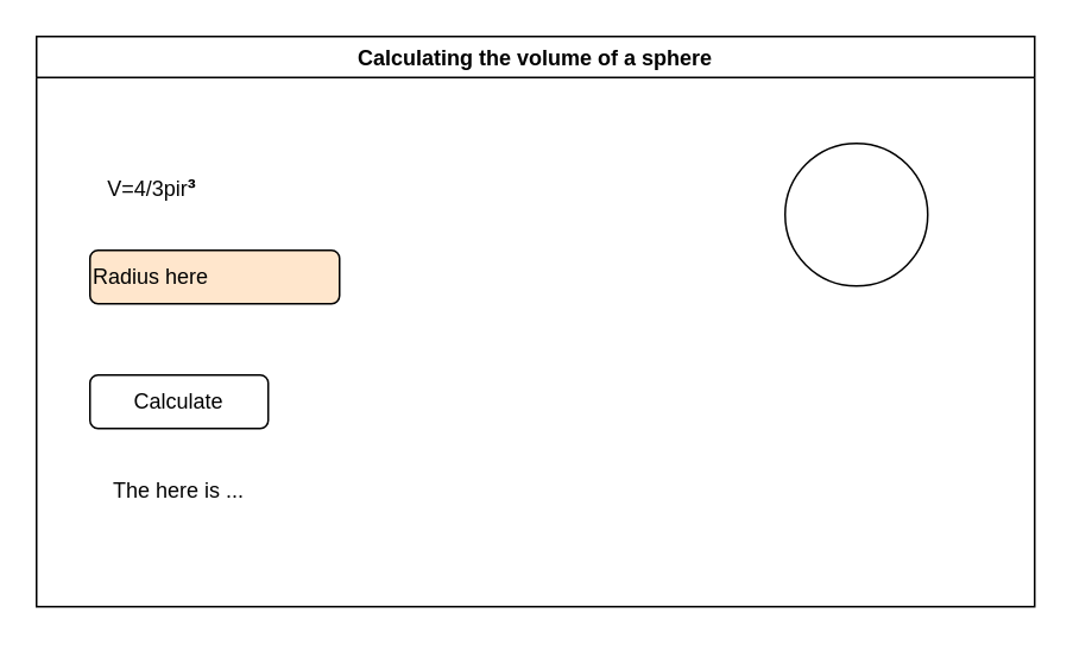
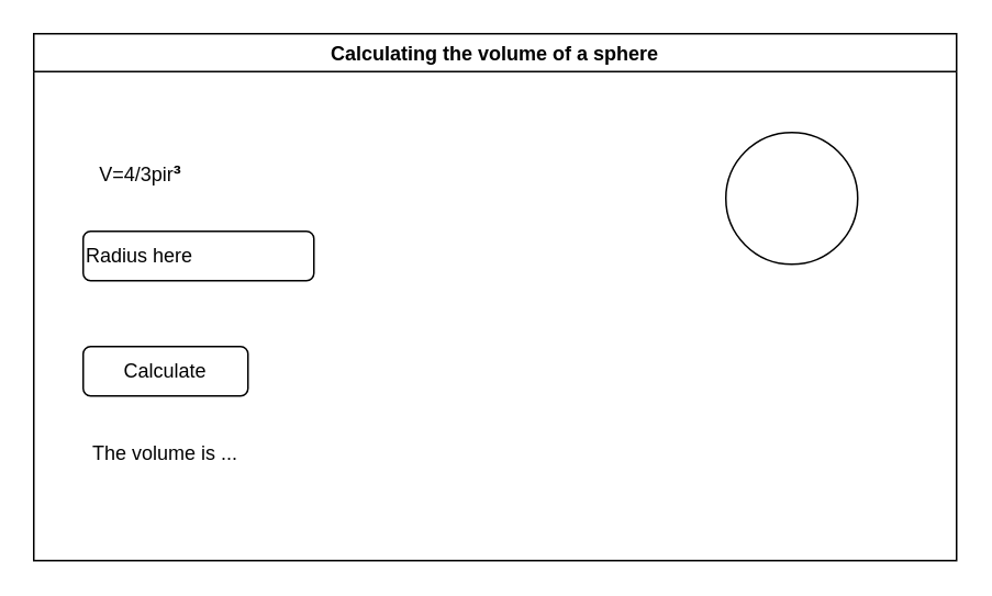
- <mxCell id="4" value="Radius here" style="rounded=1;whiteSpace=wrap;html=1;align=left;fillColor=#ffe6cc;" vertex="1" parent="2"><mxGeometry x="30" y="120" width="140" height="30" as="geometry" /></mxCell>
+ <mxCell id="4" value="Radius here" style="rounded=1;whiteSpace=wrap;html=1;align=left;" vertex="1" parent="2"><mxGeometry x="30" y="120" width="140" height="30" as="geometry" /></mxCell>
- <mxCell id="7" value="&lt;font color=&quot;#030303&quot;&gt;The here is ...&lt;/font&gt;" style="text;html=1;strokeColor=none;fillColor=none;align=center;verticalAlign=middle;whiteSpace=wrap;rounded=0;" vertex="1" parent="2"><mxGeometry x="30" y="240" width="100" height="30" as="geometry" /></mxCell>
+ <mxCell id="7" value="&lt;font color=&quot;#030303&quot;&gt;The volume is ...&lt;/font&gt;" style="text;html=1;strokeColor=none;fillColor=none;align=center;verticalAlign=middle;whiteSpace=wrap;rounded=0;" vertex="1" parent="2"><mxGeometry x="30" y="240" width="100" height="30" as="geometry" /></mxCell>
